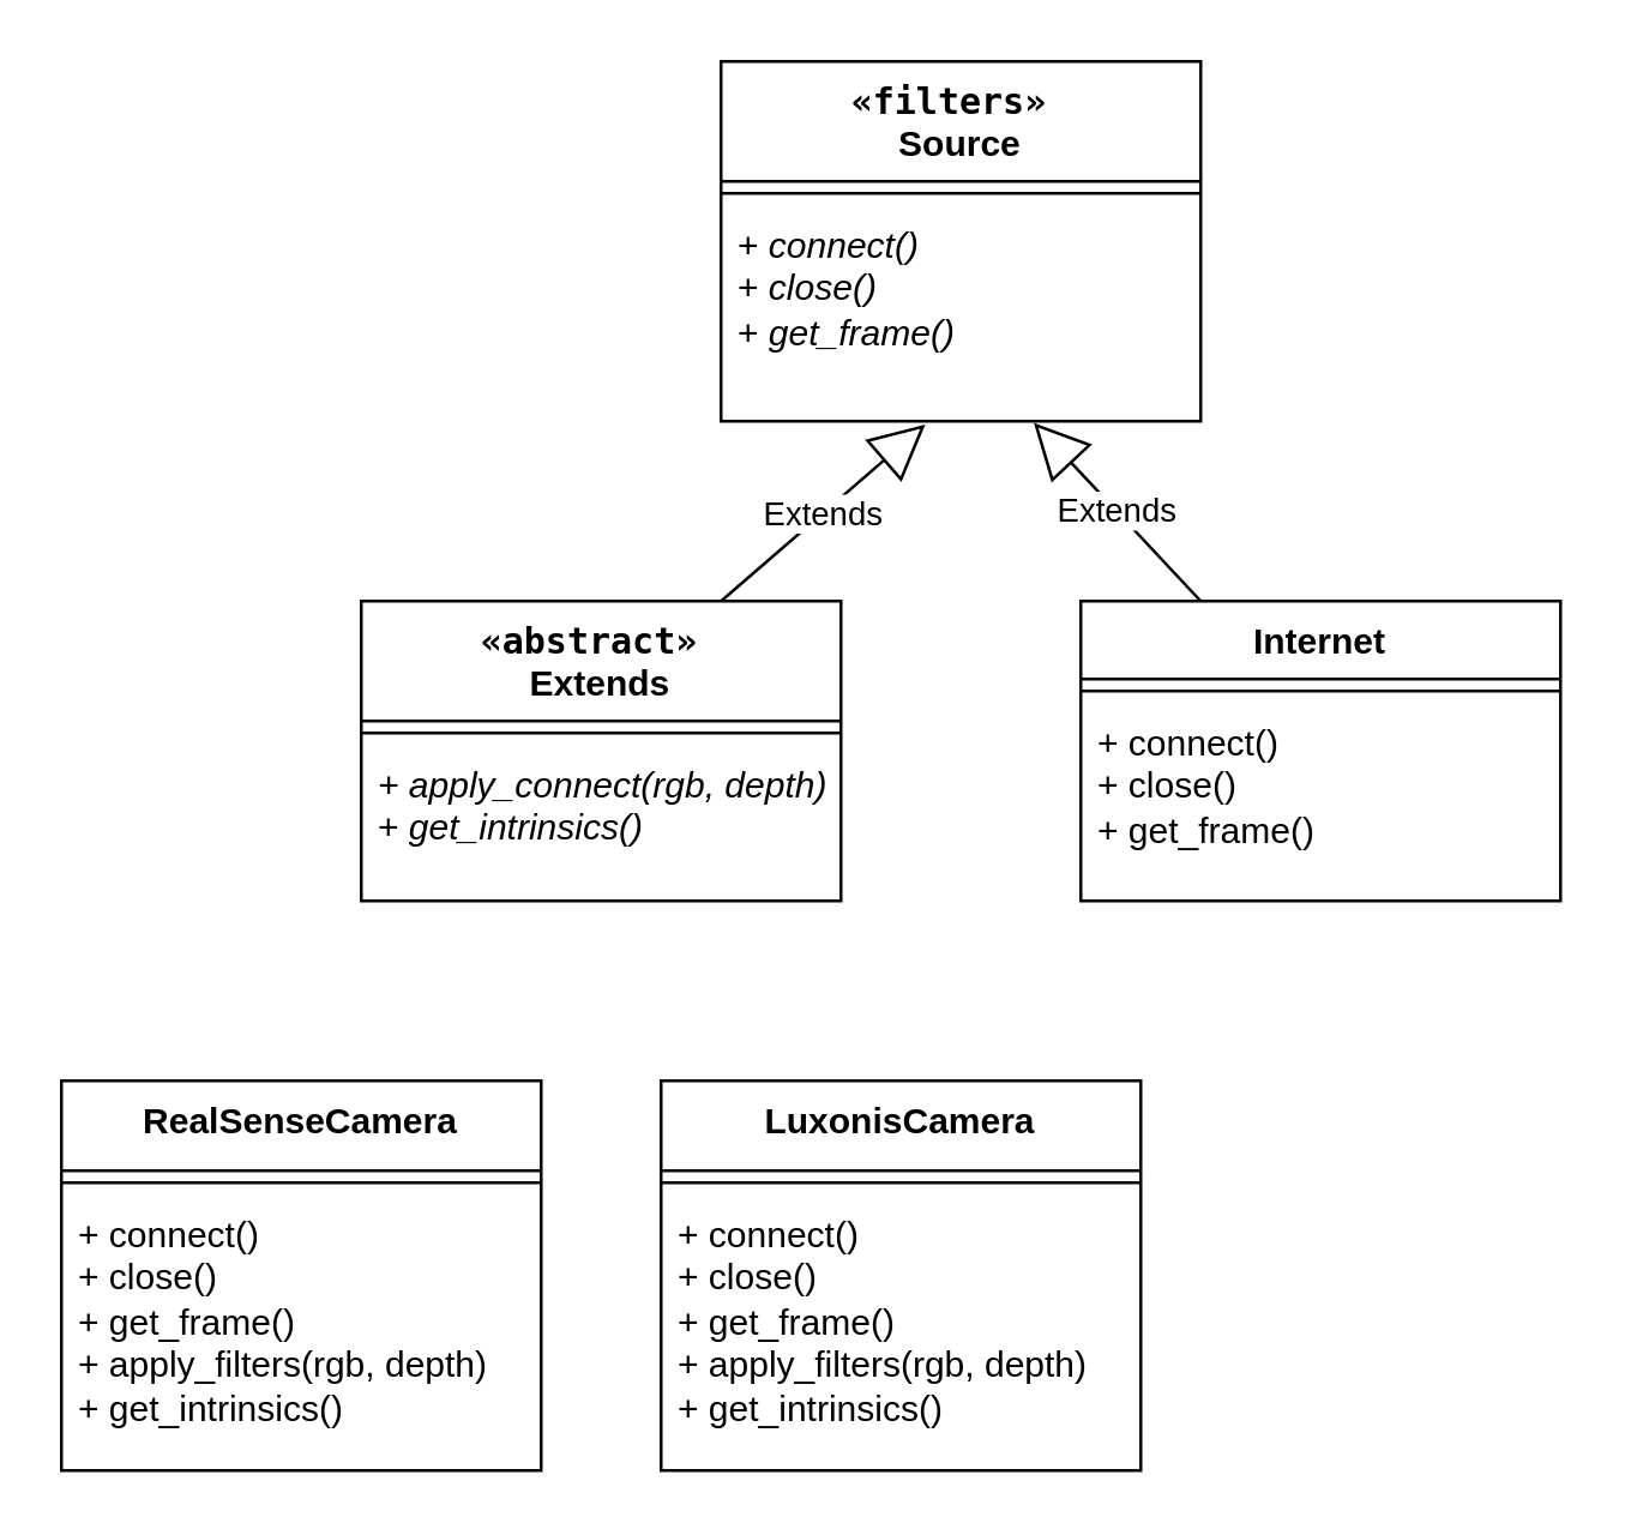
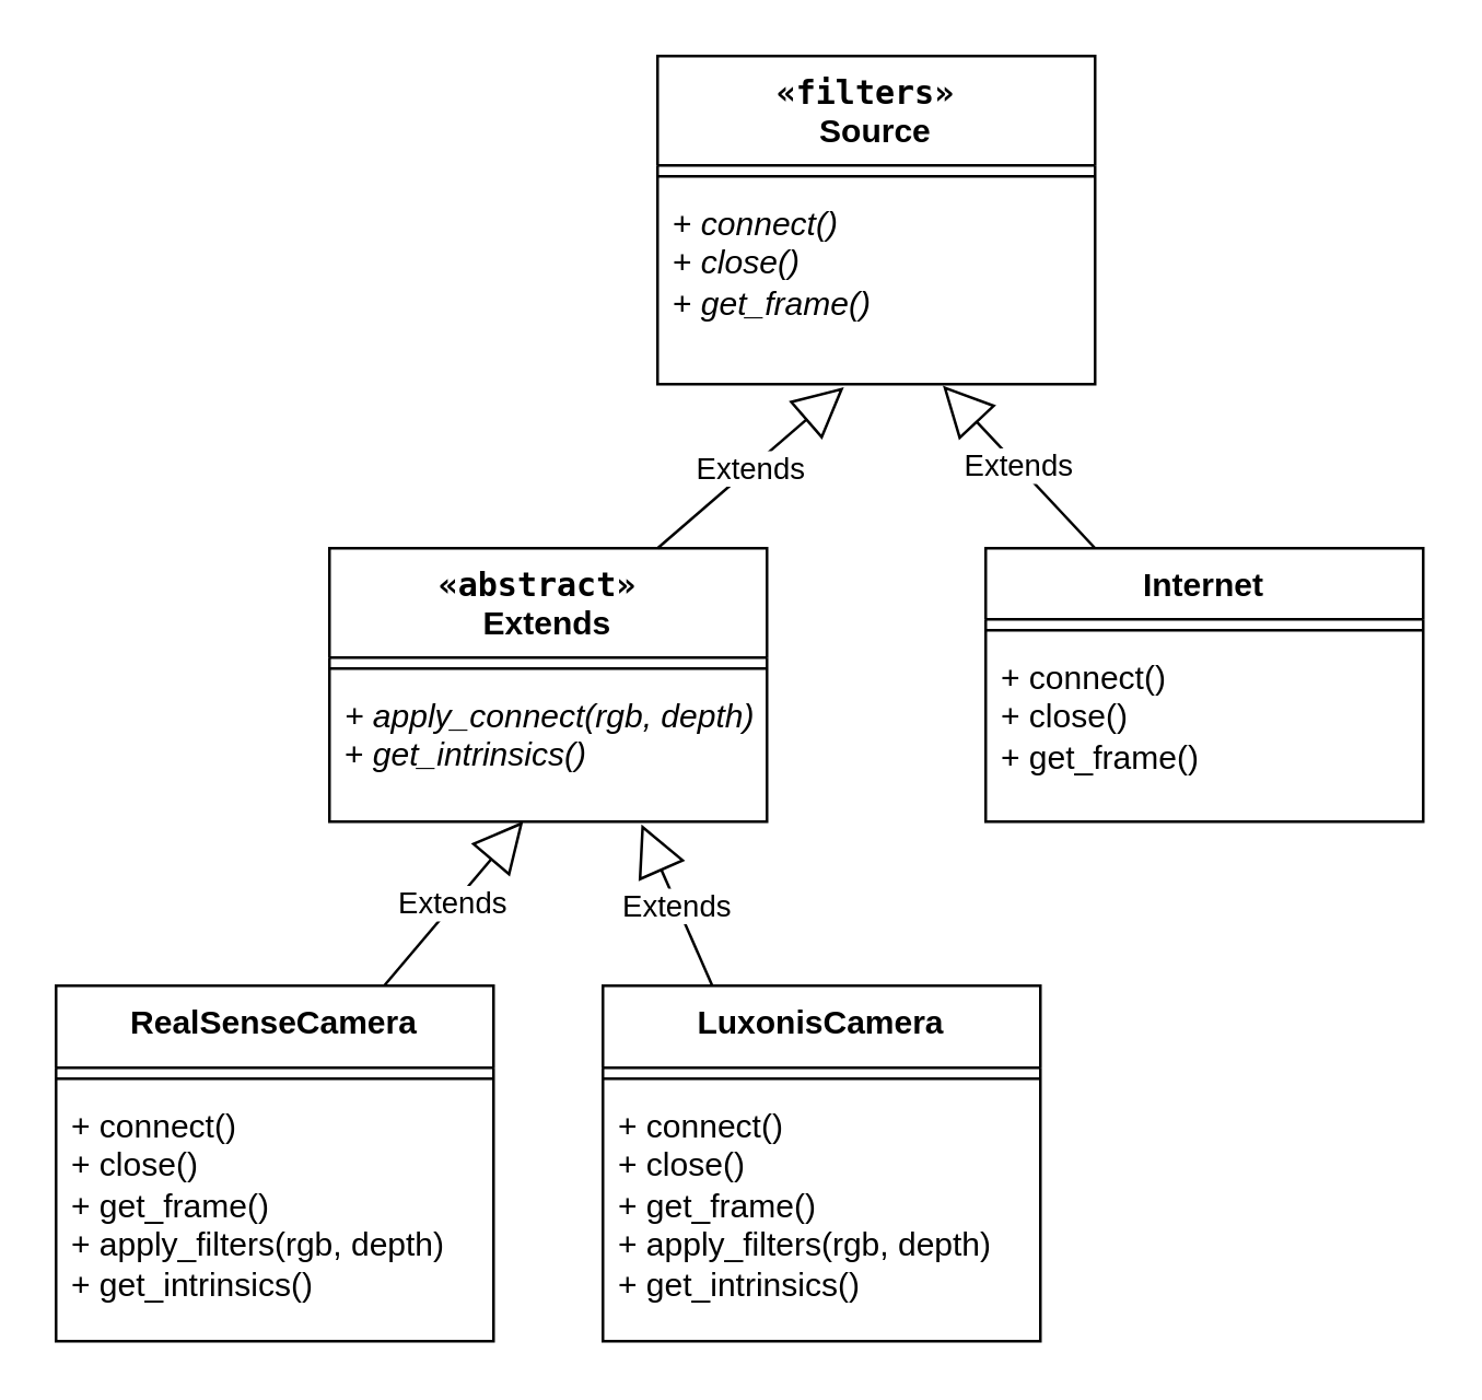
+ <mxCell id="19" value="Extends" style="endArrow=block;endSize=16;endFill=0;html=1;rounded=0;exitX=0.75;exitY=0;exitDx=0;exitDy=0;entryX=0.443;entryY=0.997;entryDx=0;entryDy=0;entryPerimeter=0;" parent="1" source="8" target="7" edge="1"><mxGeometry width="160" relative="1" as="geometry"><mxPoint x="140" y="230" as="sourcePoint" /><mxPoint x="300" y="230" as="targetPoint" /></mxGeometry></mxCell>
+ <mxCell id="20" value="Extends" style="endArrow=block;endSize=16;endFill=0;html=1;rounded=0;exitX=0.25;exitY=0;exitDx=0;exitDy=0;entryX=0.713;entryY=1.019;entryDx=0;entryDy=0;entryPerimeter=0;" parent="1" source="11" target="7" edge="1"><mxGeometry width="160" relative="1" as="geometry"><mxPoint x="140" y="230" as="sourcePoint" /><mxPoint x="300" y="230" as="targetPoint" /></mxGeometry></mxCell>
